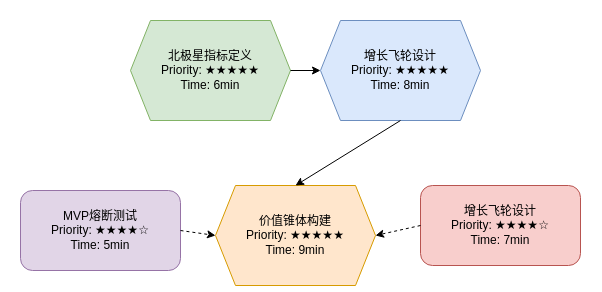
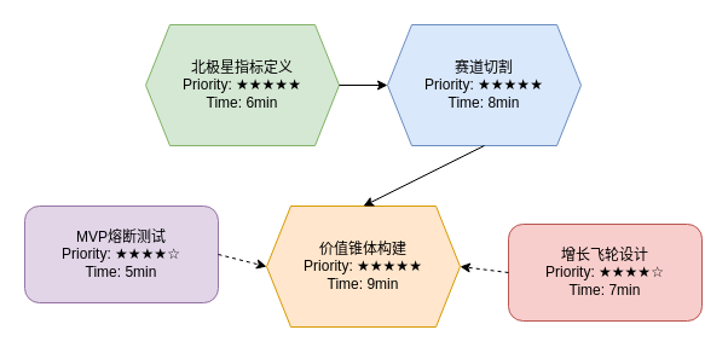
- <mxCell id="2" value="北极星指标定义&#10;Priority: ★★★★★&#10;Time: 6min" style="shape=hexagon;perimeter=hexagonPerimeter2;whiteSpace=wrap;html=1;fixedSize=1;fillColor=#d5e8d4;strokeColor=#82b366;fontSize=12;align=center;" parent="1" vertex="1"><mxGeometry x="130" y="20" width="160" height="100" as="geometry" /></mxCell>
+ <mxCell id="2" value="北极星指标定义&#10;Priority: ★★★★★&#10;Time: 6min" style="shape=hexagon;perimeter=hexagonPerimeter2;whiteSpace=wrap;html=1;fixedSize=1;fillColor=#d5e8d4;strokeColor=#82b366;fontSize=12;align=center;" parent="1" vertex="1"><mxGeometry x="120" y="20" width="160" height="100" as="geometry" /></mxCell>
- <mxCell id="3" value="增长飞轮设计&#10;Priority: ★★★★★&#10;Time: 8min" style="shape=hexagon;perimeter=hexagonPerimeter2;whiteSpace=wrap;html=1;fixedSize=1;fillColor=#dae8fc;strokeColor=#6c8ebf;fontSize=12;align=center;" parent="1" vertex="1"><mxGeometry x="320" y="20" width="160" height="100" as="geometry" /></mxCell>
+ <mxCell id="3" value="赛道切割&#10;Priority: ★★★★★&#10;Time: 8min" style="shape=hexagon;perimeter=hexagonPerimeter2;whiteSpace=wrap;html=1;fixedSize=1;fillColor=#dae8fc;strokeColor=#6c8ebf;fontSize=12;align=center;" parent="1" vertex="1"><mxGeometry x="320" y="20" width="160" height="100" as="geometry" /></mxCell>
- <mxCell id="8" value="MVP熔断测试&#10;Priority: ★★★★☆&#10;Time: 5min" style="rounded=1;whiteSpace=wrap;html=1;fillColor=#e1d5e7;strokeColor=#9673a6;fontSize=12;align=center;" parent="1" vertex="1"><mxGeometry x="20" y="190" width="160" height="80" as="geometry" /></mxCell>
+ <mxCell id="8" value="MVP熔断测试&#10;Priority: ★★★★☆&#10;Time: 5min" style="rounded=1;whiteSpace=wrap;html=1;fillColor=#e1d5e7;strokeColor=#9673a6;fontSize=12;align=center;" parent="1" vertex="1"><mxGeometry x="20" y="170" width="160" height="80" as="geometry" /></mxCell>
- <mxCell id="4" value="价值锥体构建&#10;Priority: ★★★★★&#10;Time: 9min" style="shape=hexagon;perimeter=hexagonPerimeter2;whiteSpace=wrap;html=1;fixedSize=1;fillColor=#ffe6cc;strokeColor=#d79b00;fontSize=12;align=center;" parent="1" vertex="1"><mxGeometry x="215" y="185" width="160" height="100" as="geometry" /></mxCell>
+ <mxCell id="4" value="价值锥体构建&#10;Priority: ★★★★★&#10;Time: 9min" style="shape=hexagon;perimeter=hexagonPerimeter2;whiteSpace=wrap;html=1;fixedSize=1;fillColor=#ffe6cc;strokeColor=#d79b00;fontSize=12;align=center;" parent="1" vertex="1"><mxGeometry x="220" y="170" width="160" height="100" as="geometry" /></mxCell>
